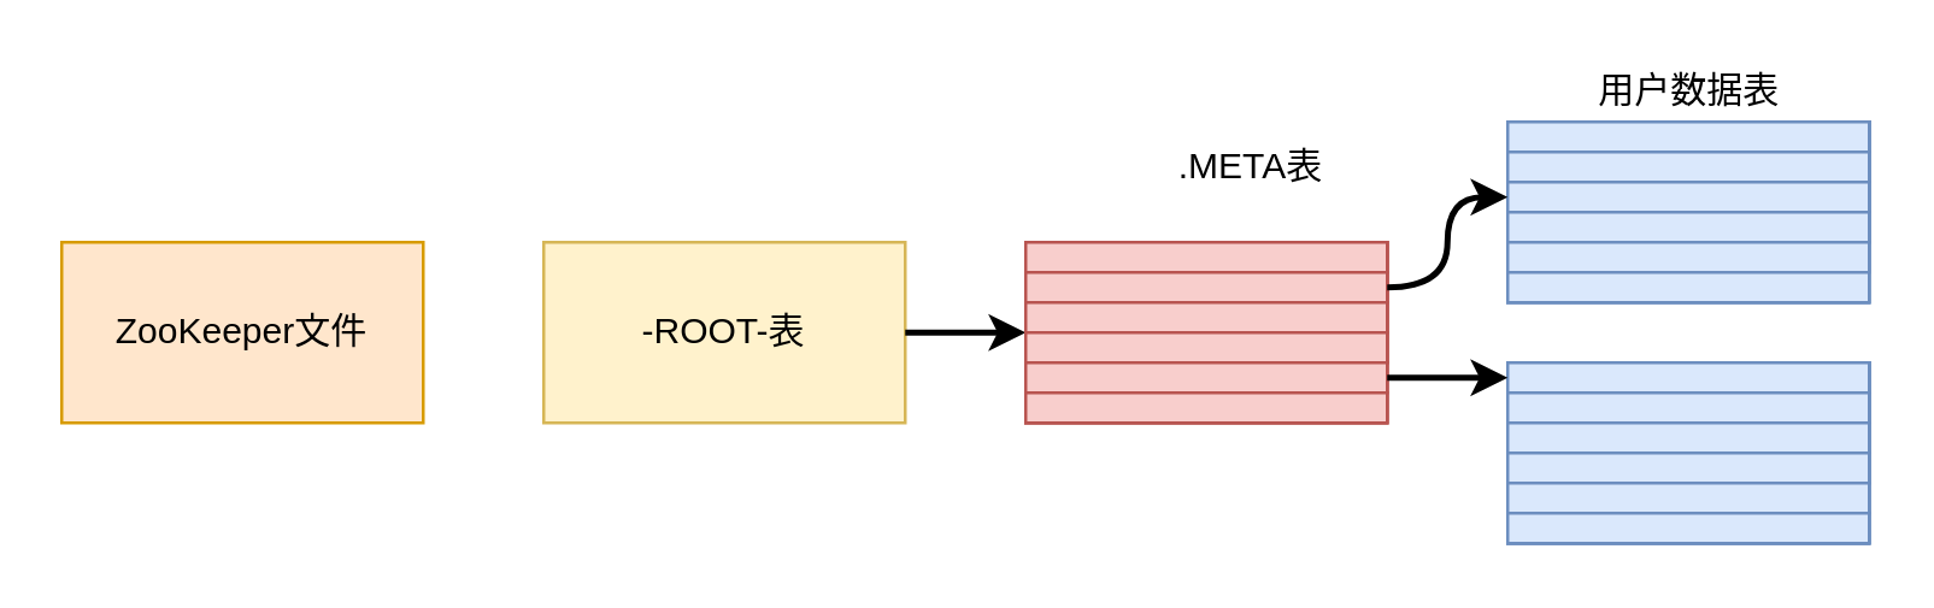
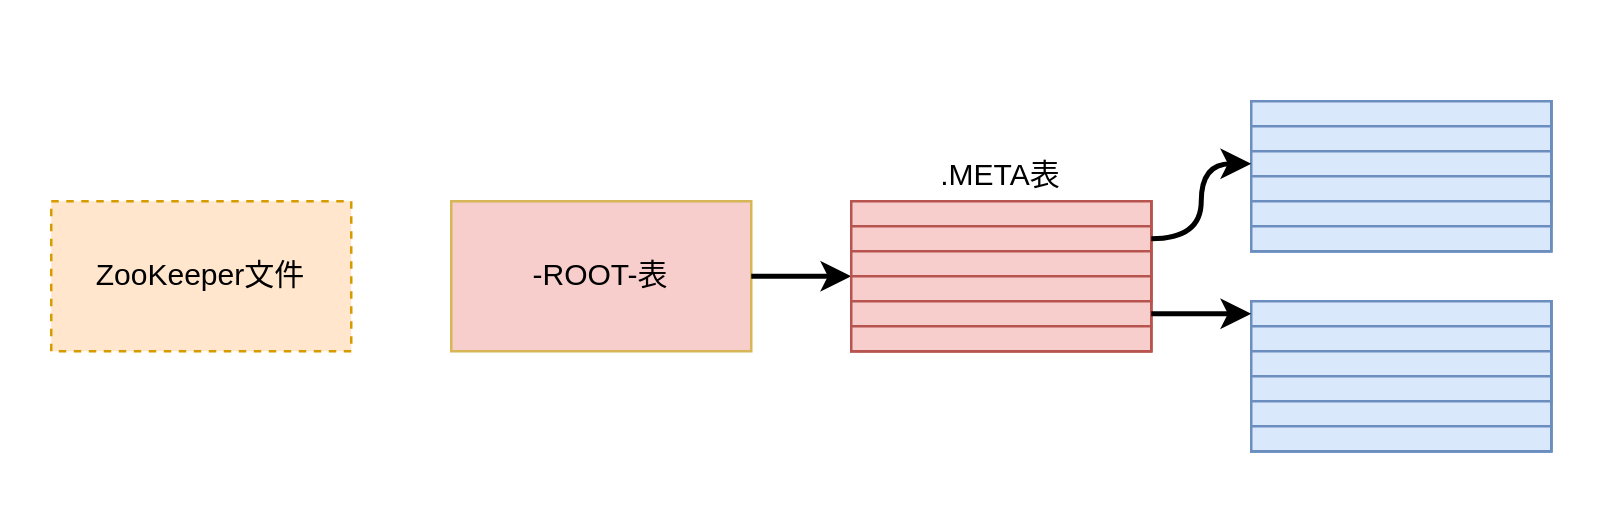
- <mxCell id="8" value="用户数据表" style="text;html=1;align=center;verticalAlign=middle;resizable=0;points=[];autosize=1;" vertex="1" parent="2"><mxGeometry x="480" width="120" height="20" as="geometry" /></mxCell>
- <mxCell id="7" value=".META表" style="text;html=1;strokeColor=none;fillColor=none;align=center;verticalAlign=middle;whiteSpace=wrap;rounded=0;" vertex="1" parent="2"><mxGeometry x="335" y="25" width="120" height="20" as="geometry" /></mxCell>
+ <mxCell id="7" value=".META表" style="text;html=1;strokeColor=none;fillColor=none;align=center;verticalAlign=middle;whiteSpace=wrap;rounded=0;" vertex="1" parent="2"><mxGeometry x="320" y="40" width="120" height="20" as="geometry" /></mxCell>
- <mxCell id="3" value="ZooKeeper文件" style="rounded=0;whiteSpace=wrap;html=1;fillColor=#ffe6cc;strokeColor=#d79b00;" vertex="1" parent="2"><mxGeometry y="60" width="120" height="60" as="geometry" /></mxCell>
+ <mxCell id="3" value="ZooKeeper文件" style="rounded=0;whiteSpace=wrap;html=1;fillColor=#ffe6cc;strokeColor=#d79b00;dashed=1;" vertex="1" parent="2"><mxGeometry y="60" width="120" height="60" as="geometry" /></mxCell>
- <mxCell id="4" value="-ROOT-表" style="rounded=0;whiteSpace=wrap;html=1;fillColor=#fff2cc;strokeColor=#d6b656;" vertex="1" parent="2"><mxGeometry x="160" y="60" width="120" height="60" as="geometry" /></mxCell>
+ <mxCell id="4" value="-ROOT-表" style="rounded=0;whiteSpace=wrap;html=1;fillColor=#f8cecc;strokeColor=#d6b656;" vertex="1" parent="2"><mxGeometry x="160" y="60" width="120" height="60" as="geometry" /></mxCell>
